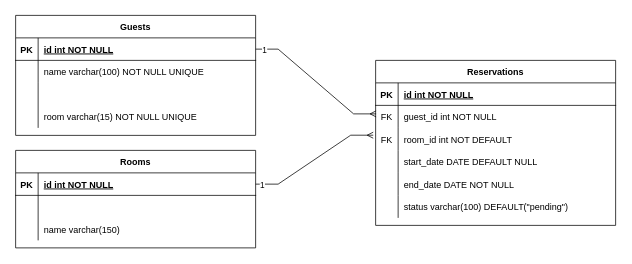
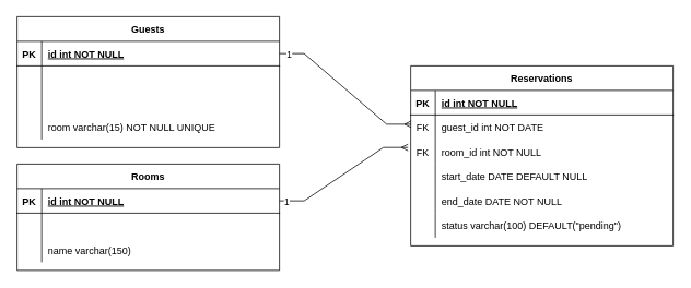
- <mxCell id="8" value="name varchar(100) NOT NULL UNIQUE" style="shape=partialRectangle;overflow=hidden;connectable=0;fillColor=none;top=0;left=0;bottom=0;right=0;align=left;spacingLeft=6;" vertex="1" parent="6"><mxGeometry x="30" width="290" height="30" as="geometry"><mxRectangle width="290" height="30" as="alternateBounds" /></mxGeometry></mxCell>
- <mxCell id="29" value="guest_id int NOT NULL" style="shape=partialRectangle;overflow=hidden;connectable=0;fillColor=none;top=0;left=0;bottom=0;right=0;align=left;spacingLeft=6;" vertex="1" parent="27"><mxGeometry x="30" width="290" height="30" as="geometry"><mxRectangle width="290" height="30" as="alternateBounds" /></mxGeometry></mxCell>
+ <mxCell id="29" value="guest_id int NOT DATE" style="shape=partialRectangle;overflow=hidden;connectable=0;fillColor=none;top=0;left=0;bottom=0;right=0;align=left;spacingLeft=6;" vertex="1" parent="27"><mxGeometry x="30" width="290" height="30" as="geometry"><mxRectangle width="290" height="30" as="alternateBounds" /></mxGeometry></mxCell>
- <mxCell id="32" value="room_id int NOT DEFAULT" style="shape=partialRectangle;overflow=hidden;connectable=0;fillColor=none;top=0;left=0;bottom=0;right=0;align=left;spacingLeft=6;" vertex="1" parent="30"><mxGeometry x="30" width="290" height="30" as="geometry"><mxRectangle width="290" height="30" as="alternateBounds" /></mxGeometry></mxCell>
+ <mxCell id="32" value="room_id int NOT NULL" style="shape=partialRectangle;overflow=hidden;connectable=0;fillColor=none;top=0;left=0;bottom=0;right=0;align=left;spacingLeft=6;" vertex="1" parent="30"><mxGeometry x="30" width="290" height="30" as="geometry"><mxRectangle width="290" height="30" as="alternateBounds" /></mxGeometry></mxCell>
